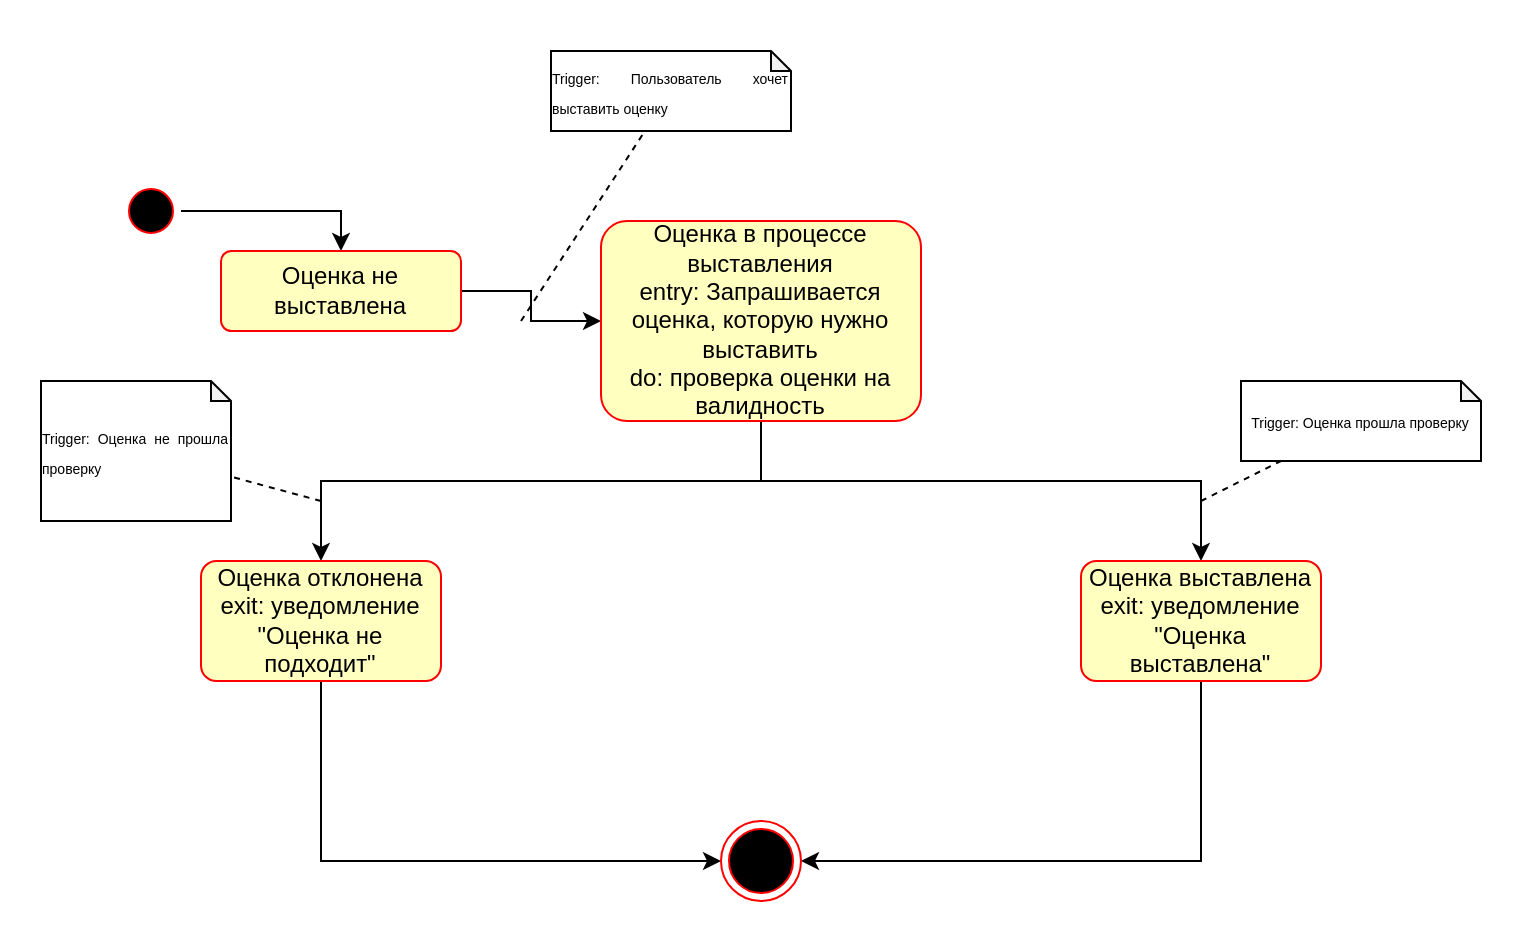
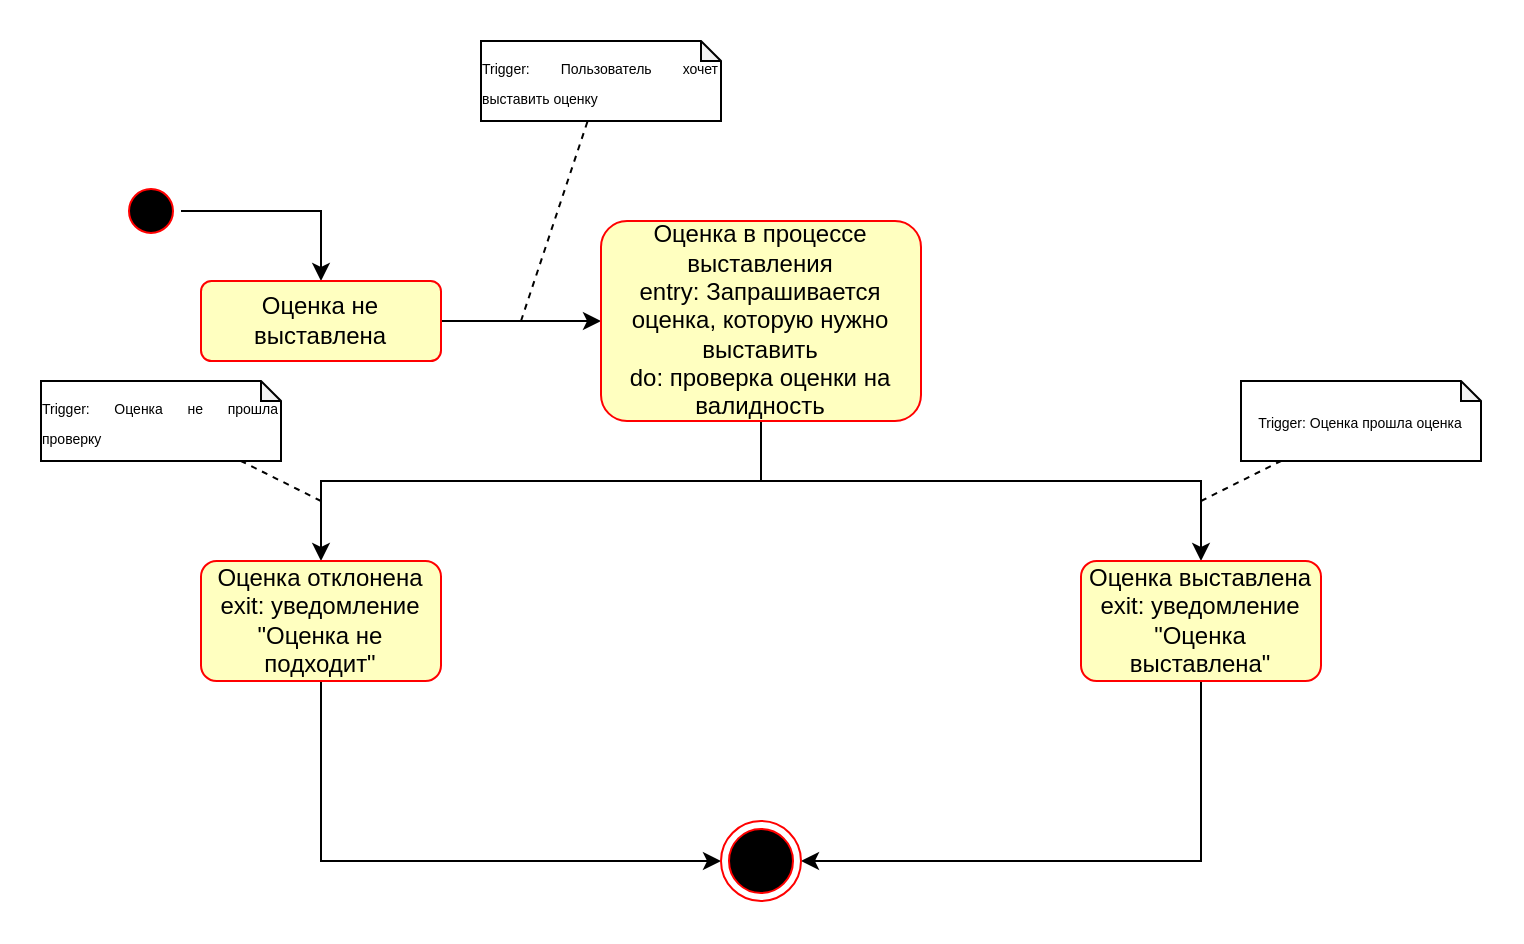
- <mxCell id="9" value="&lt;div style=&quot;text-align: justify;&quot;&gt;&lt;span style=&quot;background-color: initial;&quot;&gt;&lt;font style=&quot;font-size: 7px;&quot;&gt;Trigger: Пользователь хочет выставить оценку&lt;/font&gt;&lt;br&gt;&lt;/span&gt;&lt;/div&gt;" style="shape=note;whiteSpace=wrap;html=1;backgroundOutline=1;darkOpacity=0.05;strokeColor=default;align=center;verticalAlign=middle;fontFamily=Helvetica;fontSize=12;fontColor=default;fillColor=default;size=10;" parent="1" vertex="1"><mxGeometry x="275" y="25" width="120" height="40" as="geometry" /></mxCell>
+ <mxCell id="9" value="&lt;div style=&quot;text-align: justify;&quot;&gt;&lt;span style=&quot;background-color: initial;&quot;&gt;&lt;font style=&quot;font-size: 7px;&quot;&gt;Trigger: Пользователь хочет выставить оценку&lt;/font&gt;&lt;br&gt;&lt;/span&gt;&lt;/div&gt;" style="shape=note;whiteSpace=wrap;html=1;backgroundOutline=1;darkOpacity=0.05;strokeColor=default;align=center;verticalAlign=middle;fontFamily=Helvetica;fontSize=12;fontColor=default;fillColor=default;size=10;" parent="1" vertex="1"><mxGeometry x="240" y="20" width="120" height="40" as="geometry" /></mxCell>
- <mxCell id="5" value="Оценка не выставлена" style="rounded=1;whiteSpace=wrap;html=1;arcSize=13;fontColor=#000000;fillColor=#ffffc0;strokeColor=#ff0000;align=center;verticalAlign=middle;fontFamily=Helvetica;fontSize=12;" parent="1" vertex="1"><mxGeometry x="110" y="125" width="120" height="40" as="geometry" /></mxCell>
+ <mxCell id="5" value="Оценка не выставлена" style="rounded=1;whiteSpace=wrap;html=1;arcSize=13;fontColor=#000000;fillColor=#ffffc0;strokeColor=#ff0000;align=center;verticalAlign=middle;fontFamily=Helvetica;fontSize=12;" parent="1" vertex="1"><mxGeometry x="100" y="140" width="120" height="40" as="geometry" /></mxCell>
- <mxCell id="15" value="&lt;div style=&quot;text-align: justify;&quot;&gt;&lt;span style=&quot;background-color: initial;&quot;&gt;&lt;font style=&quot;font-size: 7px;&quot;&gt;Trigger: Оценка прошла проверку&lt;/font&gt;&lt;br&gt;&lt;/span&gt;&lt;/div&gt;" style="shape=note;whiteSpace=wrap;html=1;backgroundOutline=1;darkOpacity=0.05;strokeColor=default;align=center;verticalAlign=middle;fontFamily=Helvetica;fontSize=12;fontColor=default;fillColor=default;size=10;" parent="1" vertex="1"><mxGeometry x="620" y="190" width="120" height="40" as="geometry" /></mxCell>
+ <mxCell id="15" value="&lt;div style=&quot;text-align: justify;&quot;&gt;&lt;span style=&quot;background-color: initial;&quot;&gt;&lt;font style=&quot;font-size: 7px;&quot;&gt;Trigger: Оценка прошла оценка&lt;/font&gt;&lt;br&gt;&lt;/span&gt;&lt;/div&gt;" style="shape=note;whiteSpace=wrap;html=1;backgroundOutline=1;darkOpacity=0.05;strokeColor=default;align=center;verticalAlign=middle;fontFamily=Helvetica;fontSize=12;fontColor=default;fillColor=default;size=10;" parent="1" vertex="1"><mxGeometry x="620" y="190" width="120" height="40" as="geometry" /></mxCell>
- <mxCell id="16" value="&lt;div style=&quot;text-align: justify;&quot;&gt;&lt;span style=&quot;background-color: initial;&quot;&gt;&lt;font style=&quot;font-size: 7px;&quot;&gt;Trigger: Оценка не прошла проверку&lt;/font&gt;&lt;br&gt;&lt;/span&gt;&lt;/div&gt;" style="shape=note;whiteSpace=wrap;html=1;backgroundOutline=1;darkOpacity=0.05;strokeColor=default;align=center;verticalAlign=middle;fontFamily=Helvetica;fontSize=12;fontColor=default;fillColor=default;size=10;" parent="1" vertex="1"><mxGeometry x="20" y="190" width="95" height="70" as="geometry" /></mxCell>
+ <mxCell id="16" value="&lt;div style=&quot;text-align: justify;&quot;&gt;&lt;span style=&quot;background-color: initial;&quot;&gt;&lt;font style=&quot;font-size: 7px;&quot;&gt;Trigger: Оценка не прошла проверку&lt;/font&gt;&lt;br&gt;&lt;/span&gt;&lt;/div&gt;" style="shape=note;whiteSpace=wrap;html=1;backgroundOutline=1;darkOpacity=0.05;strokeColor=default;align=center;verticalAlign=middle;fontFamily=Helvetica;fontSize=12;fontColor=default;fillColor=default;size=10;" parent="1" vertex="1"><mxGeometry x="20" y="190" width="120" height="40" as="geometry" /></mxCell>
